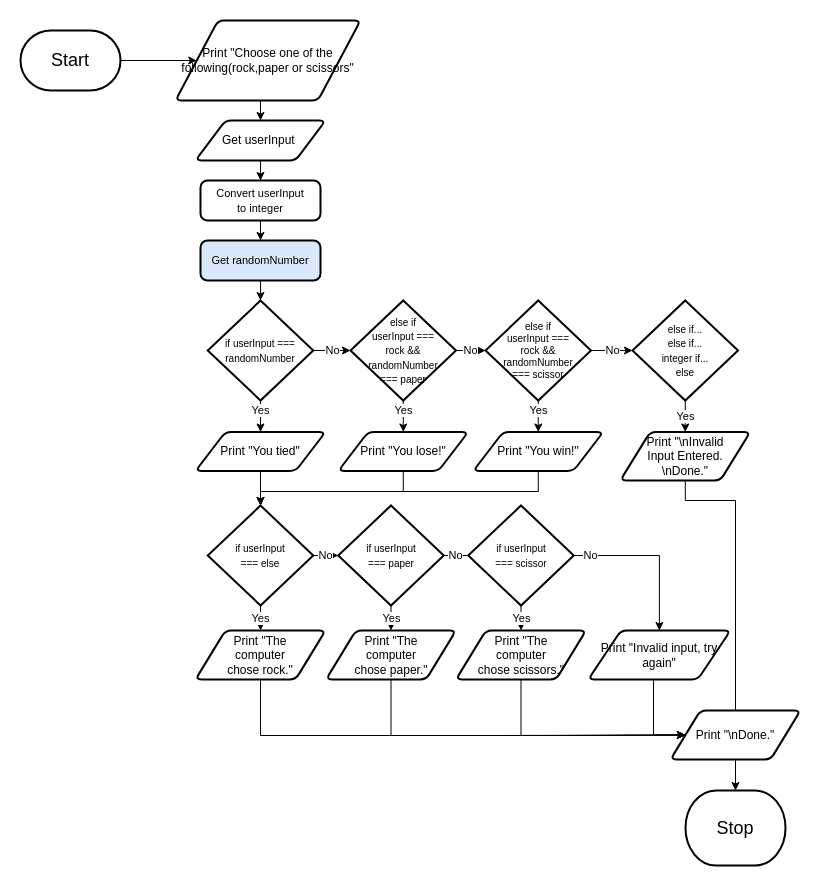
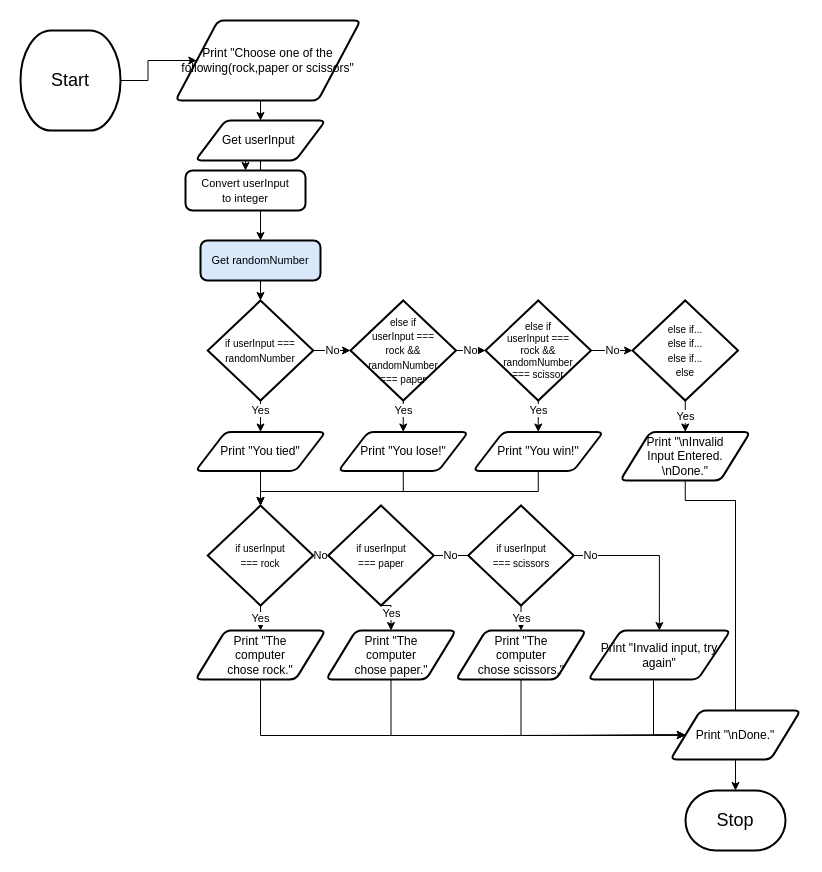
- <mxCell id="3" value="&lt;font style=&quot;font-size: 18px&quot;&gt;Start&lt;/font&gt;" style="strokeWidth=2;html=1;shape=mxgraph.flowchart.terminator;whiteSpace=wrap;" parent="1" vertex="1"><mxGeometry x="20" y="30" width="100" height="60" as="geometry" /></mxCell>
+ <mxCell id="3" value="&lt;font style=&quot;font-size: 18px&quot;&gt;Start&lt;/font&gt;" style="strokeWidth=2;html=1;shape=mxgraph.flowchart.terminator;whiteSpace=wrap;" parent="1" vertex="1"><mxGeometry x="20" y="30" width="100" height="100" as="geometry" /></mxCell>
- <mxCell id="18" value="&lt;span style=&quot;font-size: 11px&quot;&gt;Co&lt;/span&gt;&lt;font style=&quot;font-size: 11px&quot;&gt;nvert&amp;nbsp;&lt;span id=&quot;docs-internal-guid-adf32fb2-7fff-c617-634c-70962569ef87&quot;&gt;&lt;span style=&quot;background-color: transparent ; vertical-align: baseline&quot;&gt;userInput&lt;br&gt;to integer&lt;/span&gt;&lt;/span&gt;&lt;/font&gt;" style="rounded=1;whiteSpace=wrap;html=1;absoluteArcSize=1;arcSize=14;strokeWidth=2;" parent="1" vertex="1"><mxGeometry x="200" y="180" width="120" height="40" as="geometry" /></mxCell>
+ <mxCell id="18" value="&lt;span style=&quot;font-size: 11px&quot;&gt;Co&lt;/span&gt;&lt;font style=&quot;font-size: 11px&quot;&gt;nvert&amp;nbsp;&lt;span id=&quot;docs-internal-guid-adf32fb2-7fff-c617-634c-70962569ef87&quot;&gt;&lt;span style=&quot;background-color: transparent ; vertical-align: baseline&quot;&gt;userInput&lt;br&gt;to integer&lt;/span&gt;&lt;/span&gt;&lt;/font&gt;" style="rounded=1;whiteSpace=wrap;html=1;absoluteArcSize=1;arcSize=14;strokeWidth=2;" parent="1" vertex="1"><mxGeometry x="185" y="170" width="120" height="40" as="geometry" /></mxCell>
- <mxCell id="15" value="&lt;span style=&quot;font-size: 10px;&quot;&gt;else if...&lt;br&gt;else if... &lt;br&gt;integer if...&lt;br&gt;else&lt;br&gt;&lt;/span&gt;" style="strokeWidth=2;html=1;shape=mxgraph.flowchart.decision;whiteSpace=wrap;" parent="1" vertex="1"><mxGeometry x="632" y="300" width="105.5" height="100" as="geometry" /></mxCell>
+ <mxCell id="15" value="&lt;span style=&quot;font-size: 10px;&quot;&gt;else if...&lt;br&gt;else if... &lt;br&gt;else if...&lt;br&gt;else&lt;br&gt;&lt;/span&gt;" style="strokeWidth=2;html=1;shape=mxgraph.flowchart.decision;whiteSpace=wrap;" parent="1" vertex="1"><mxGeometry x="632" y="300" width="105.5" height="100" as="geometry" /></mxCell>
- <mxCell id="34" value="&lt;span style=&quot;font-size: 10px;&quot;&gt;if userInput &lt;br&gt;=== else&lt;/span&gt;" style="strokeWidth=2;html=1;shape=mxgraph.flowchart.decision;whiteSpace=wrap;" parent="1" vertex="1"><mxGeometry x="207.25" y="505" width="105.5" height="100" as="geometry" /></mxCell>
+ <mxCell id="34" value="&lt;span style=&quot;font-size: 10px;&quot;&gt;if userInput &lt;br&gt;=== rock&lt;/span&gt;" style="strokeWidth=2;html=1;shape=mxgraph.flowchart.decision;whiteSpace=wrap;" parent="1" vertex="1"><mxGeometry x="207.25" y="505" width="105.5" height="100" as="geometry" /></mxCell>
- <mxCell id="37" value="&lt;span style=&quot;font-size: 10px;&quot;&gt;if userInput &lt;br&gt;=== paper&lt;/span&gt;" style="strokeWidth=2;html=1;shape=mxgraph.flowchart.decision;whiteSpace=wrap;" parent="1" vertex="1"><mxGeometry x="337.75" y="505" width="105.5" height="100" as="geometry" /></mxCell>
+ <mxCell id="37" value="&lt;span style=&quot;font-size: 10px;&quot;&gt;if userInput &lt;br&gt;=== paper&lt;/span&gt;" style="strokeWidth=2;html=1;shape=mxgraph.flowchart.decision;whiteSpace=wrap;" parent="1" vertex="1"><mxGeometry x="327.75" y="505" width="105.5" height="100" as="geometry" /></mxCell>
- <mxCell id="40" value="&lt;span style=&quot;font-size: 10px;&quot;&gt;if userInput &lt;br&gt;=== scissor&lt;/span&gt;" style="strokeWidth=2;html=1;shape=mxgraph.flowchart.decision;whiteSpace=wrap;" parent="1" vertex="1"><mxGeometry x="467.75" y="505" width="105.5" height="100" as="geometry" /></mxCell>
+ <mxCell id="40" value="&lt;span style=&quot;font-size: 10px;&quot;&gt;if userInput &lt;br&gt;=== scissors&lt;/span&gt;" style="strokeWidth=2;html=1;shape=mxgraph.flowchart.decision;whiteSpace=wrap;" parent="1" vertex="1"><mxGeometry x="467.75" y="505" width="105.5" height="100" as="geometry" /></mxCell>
- <mxCell id="11" value="&lt;font style=&quot;font-size: 18px&quot;&gt;Stop&lt;/font&gt;" style="strokeWidth=2;html=1;shape=mxgraph.flowchart.terminator;whiteSpace=wrap;" parent="1" vertex="1"><mxGeometry x="685" y="790" width="100" height="75" as="geometry" /></mxCell>
+ <mxCell id="11" value="&lt;font style=&quot;font-size: 18px&quot;&gt;Stop&lt;/font&gt;" style="strokeWidth=2;html=1;shape=mxgraph.flowchart.terminator;whiteSpace=wrap;" parent="1" vertex="1"><mxGeometry x="685" y="790" width="100" height="60" as="geometry" /></mxCell>
